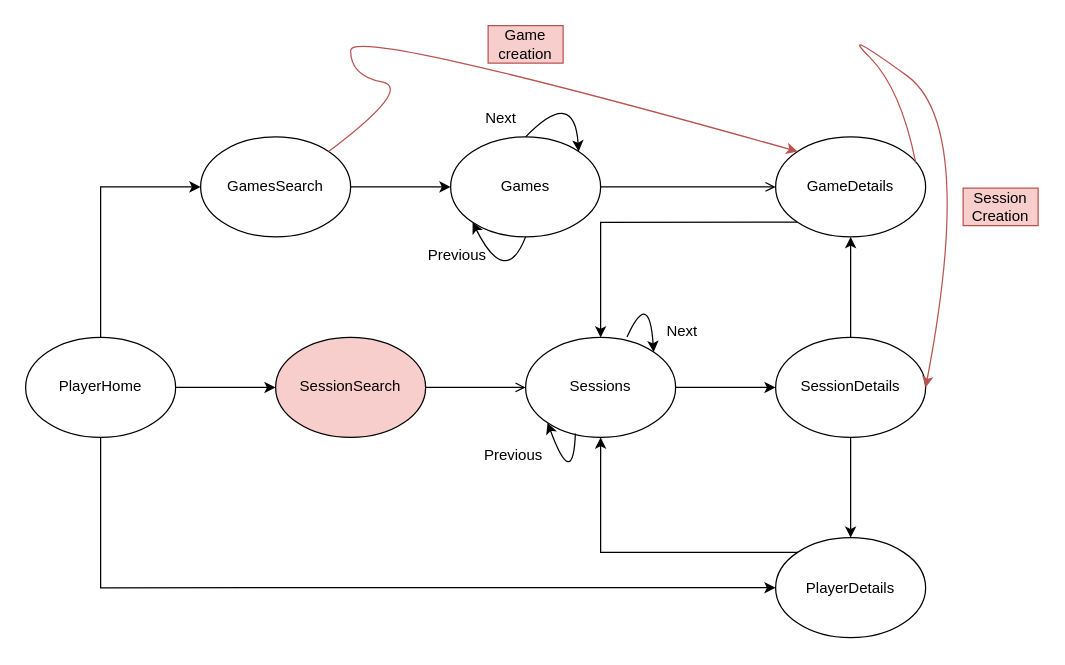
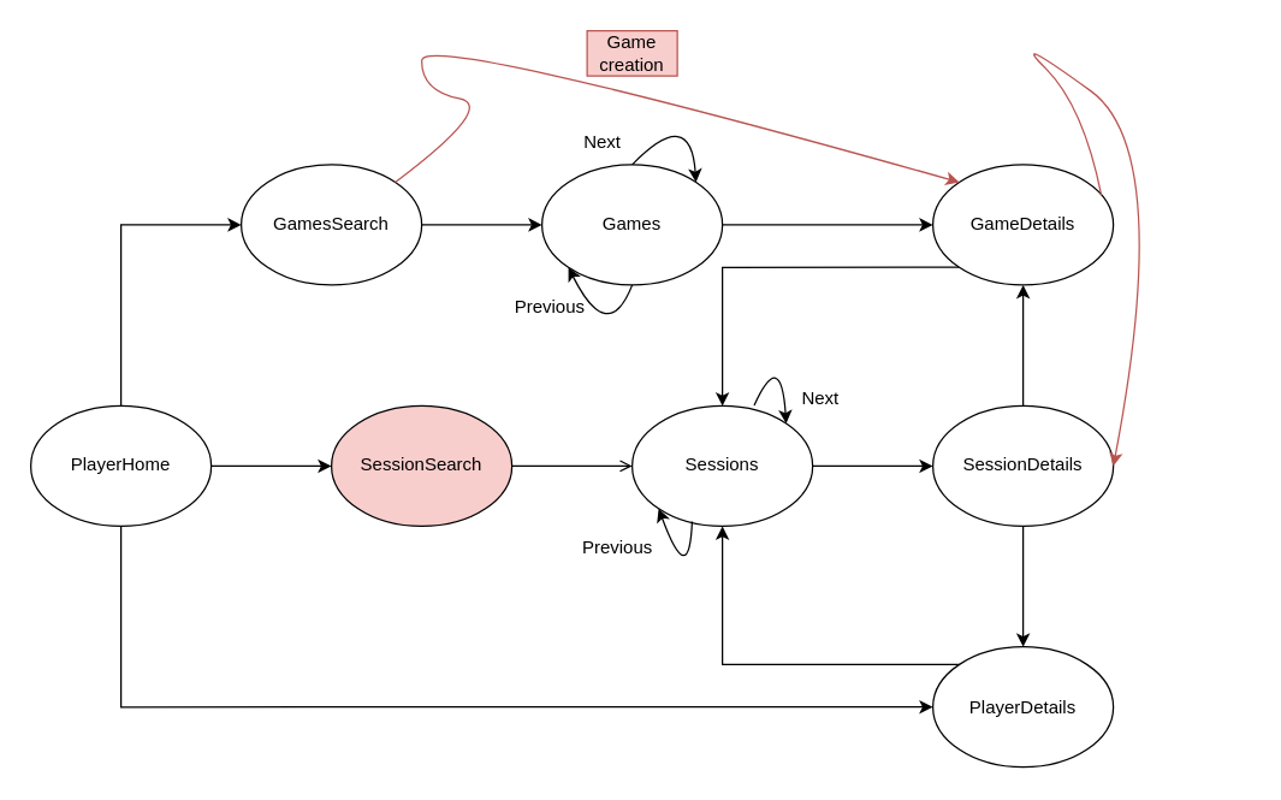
- <mxCell id="21" style="edgeStyle=orthogonalEdgeStyle;rounded=0;orthogonalLoop=1;jettySize=auto;html=1;exitX=1;exitY=0.5;exitDx=0;exitDy=0;entryX=0;entryY=0.5;entryDx=0;entryDy=0;endArrow=open;" parent="1" source="22" target="18" edge="1"><mxGeometry relative="1" as="geometry" /></mxCell>
+ <mxCell id="21" style="edgeStyle=orthogonalEdgeStyle;rounded=0;orthogonalLoop=1;jettySize=auto;html=1;exitX=1;exitY=0.5;exitDx=0;exitDy=0;entryX=0;entryY=0.5;entryDx=0;entryDy=0;" parent="1" source="22" target="18" edge="1"><mxGeometry relative="1" as="geometry" /></mxCell>
- <mxCell id="32" value="Session Creation" style="text;html=1;align=center;verticalAlign=middle;whiteSpace=wrap;rounded=0;fillColor=#f8cecc;strokeColor=#b85450;" vertex="1" parent="1"><mxGeometry x="770" y="150" width="60" height="30" as="geometry" /></mxCell>
